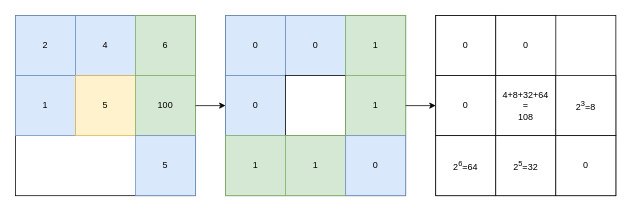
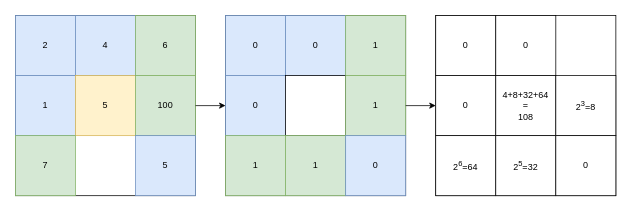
+ <mxCell id="9" value="7" style="whiteSpace=wrap;html=1;aspect=fixed;fillColor=#d5e8d4;strokeColor=#82b366;" vertex="1" parent="1"><mxGeometry x="20" y="180" width="80" height="80" as="geometry" /></mxCell>
